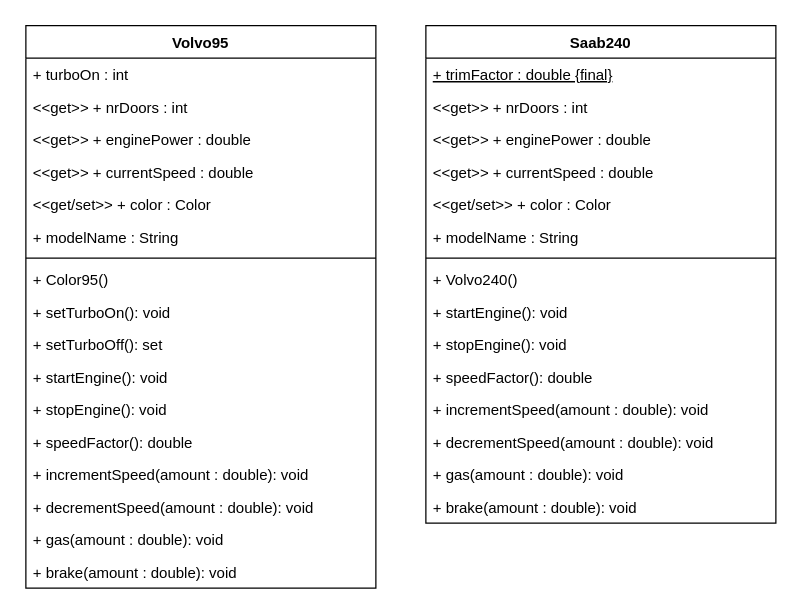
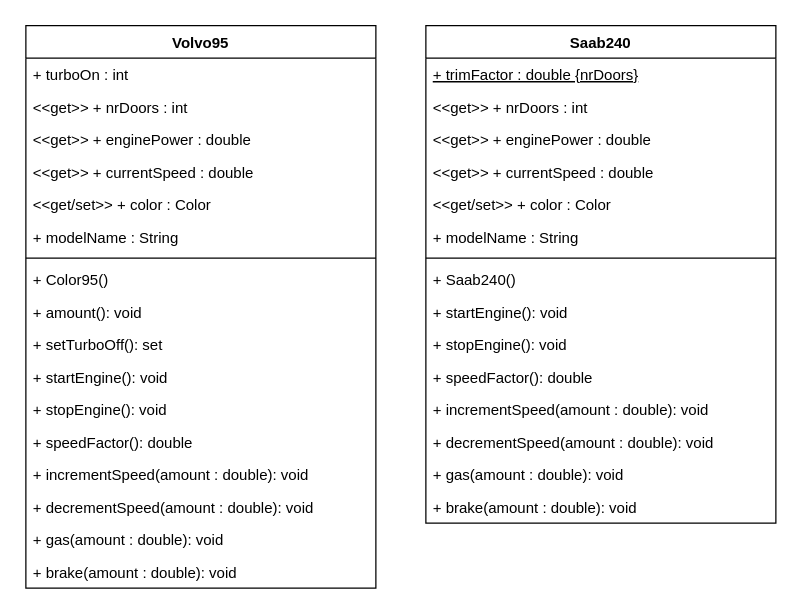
- <mxCell id="22" value="+ trimFactor : double {final}" style="text;strokeColor=none;fillColor=none;align=left;verticalAlign=top;spacingLeft=4;spacingRight=4;overflow=hidden;rotatable=0;points=[[0,0.5],[1,0.5]];portConstraint=eastwest;fontStyle=4" parent="21" vertex="1"><mxGeometry y="26" width="280" height="26" as="geometry" /></mxCell>
+ <mxCell id="22" value="+ trimFactor : double {nrDoors}" style="text;strokeColor=none;fillColor=none;align=left;verticalAlign=top;spacingLeft=4;spacingRight=4;overflow=hidden;rotatable=0;points=[[0,0.5],[1,0.5]];portConstraint=eastwest;fontStyle=4" parent="21" vertex="1"><mxGeometry y="26" width="280" height="26" as="geometry" /></mxCell>
- <mxCell id="29" value="+ Volvo240()" style="text;strokeColor=none;fillColor=none;align=left;verticalAlign=top;spacingLeft=4;spacingRight=4;overflow=hidden;rotatable=0;points=[[0,0.5],[1,0.5]];portConstraint=eastwest;" parent="21" vertex="1"><mxGeometry y="190" width="280" height="26" as="geometry" /></mxCell>
+ <mxCell id="29" value="+ Saab240()" style="text;strokeColor=none;fillColor=none;align=left;verticalAlign=top;spacingLeft=4;spacingRight=4;overflow=hidden;rotatable=0;points=[[0,0.5],[1,0.5]];portConstraint=eastwest;" parent="21" vertex="1"><mxGeometry y="190" width="280" height="26" as="geometry" /></mxCell>
- <mxCell id="11" value="+ setTurboOn(): void" style="text;strokeColor=none;fillColor=none;align=left;verticalAlign=top;spacingLeft=4;spacingRight=4;overflow=hidden;rotatable=0;points=[[0,0.5],[1,0.5]];portConstraint=eastwest;" vertex="1" parent="2"><mxGeometry y="216" width="280" height="26" as="geometry" /></mxCell>
+ <mxCell id="11" value="+ amount(): void" style="text;strokeColor=none;fillColor=none;align=left;verticalAlign=top;spacingLeft=4;spacingRight=4;overflow=hidden;rotatable=0;points=[[0,0.5],[1,0.5]];portConstraint=eastwest;" vertex="1" parent="2"><mxGeometry y="216" width="280" height="26" as="geometry" /></mxCell>
